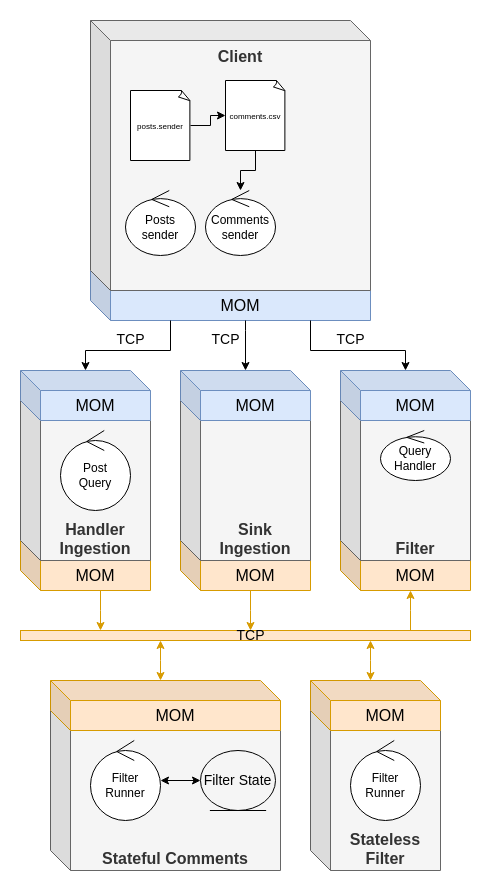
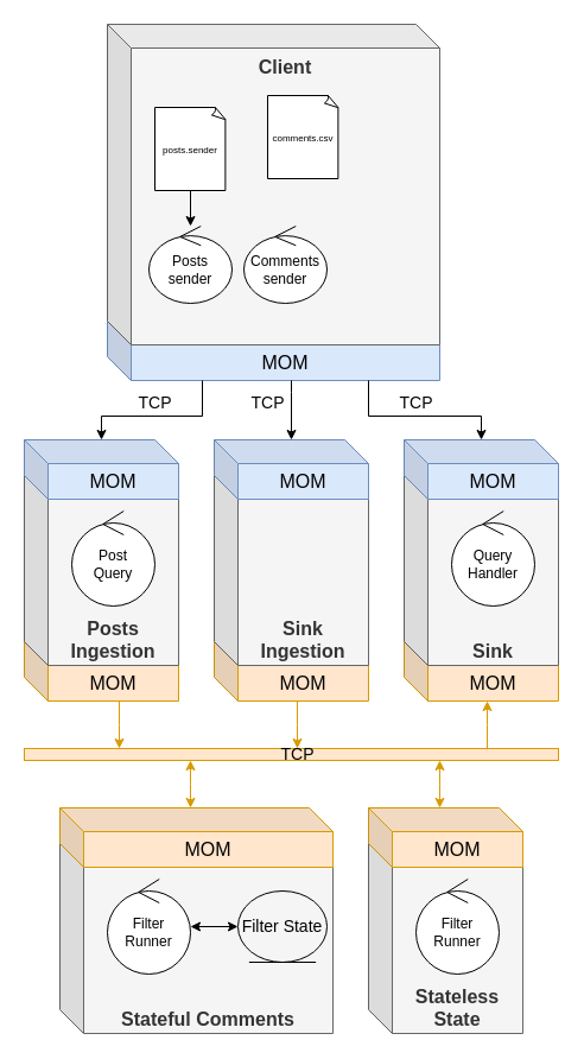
- <mxCell id="13" style="edgeStyle=orthogonalEdgeStyle;rounded=0;orthogonalLoop=1;jettySize=auto;html=1;fontSize=14;" edge="1" parent="1" source="14" target="12"><mxGeometry relative="1" as="geometry" /></mxCell>
+ <mxCell id="13" style="edgeStyle=orthogonalEdgeStyle;rounded=0;orthogonalLoop=1;jettySize=auto;html=1;fontSize=14;" edge="1" parent="1" source="14" target="16"><mxGeometry relative="1" as="geometry" /></mxCell>
- <mxCell id="11" style="edgeStyle=orthogonalEdgeStyle;rounded=0;orthogonalLoop=1;jettySize=auto;html=1;fontSize=14;" edge="1" parent="1" source="12" target="15"><mxGeometry relative="1" as="geometry" /></mxCell>
- <mxCell id="26" value="&lt;span style=&quot;font-size: 12px;&quot;&gt;Query&lt;br&gt;Handler&lt;br&gt;&lt;/span&gt;" style="ellipse;shape=umlControl;whiteSpace=wrap;html=1;fontSize=8;" vertex="1" parent="1"><mxGeometry x="380" y="430" width="70" height="50" as="geometry" /></mxCell>
+ <mxCell id="26" value="&lt;span style=&quot;font-size: 12px;&quot;&gt;Query&lt;br&gt;Handler&lt;br&gt;&lt;/span&gt;" style="ellipse;shape=umlControl;whiteSpace=wrap;html=1;fontSize=8;" vertex="1" parent="1"><mxGeometry x="380" y="430" width="70" height="80" as="geometry" /></mxCell>
- <mxCell id="8" value="&lt;font style=&quot;font-size: 16px;&quot;&gt;&lt;b&gt;Handler Ingestion&lt;/b&gt;&lt;/font&gt;" style="shape=cube;whiteSpace=wrap;html=1;boundedLbl=1;backgroundOutline=1;darkOpacity=0.05;darkOpacity2=0.1;verticalAlign=bottom;fillColor=#f5f5f5;fontColor=#333333;strokeColor=#666666;" vertex="1" parent="1"><mxGeometry x="20" y="400" width="130" height="160" as="geometry" /></mxCell>
+ <mxCell id="8" value="&lt;font style=&quot;font-size: 16px;&quot;&gt;&lt;b&gt;Posts Ingestion&lt;/b&gt;&lt;/font&gt;" style="shape=cube;whiteSpace=wrap;html=1;boundedLbl=1;backgroundOutline=1;darkOpacity=0.05;darkOpacity2=0.1;verticalAlign=bottom;fillColor=#f5f5f5;fontColor=#333333;strokeColor=#666666;" vertex="1" parent="1"><mxGeometry x="20" y="400" width="130" height="160" as="geometry" /></mxCell>
- <mxCell id="23" value="&lt;font style=&quot;font-size: 16px;&quot;&gt;&lt;b&gt;Filter&lt;br&gt;&lt;/b&gt;&lt;/font&gt;" style="shape=cube;whiteSpace=wrap;html=1;boundedLbl=1;backgroundOutline=1;darkOpacity=0.05;darkOpacity2=0.1;verticalAlign=bottom;fillColor=#f5f5f5;fontColor=#333333;strokeColor=#666666;" vertex="1" parent="1"><mxGeometry x="340" y="400" width="130" height="160" as="geometry" /></mxCell>
+ <mxCell id="23" value="&lt;font style=&quot;font-size: 16px;&quot;&gt;&lt;b&gt;Sink&lt;br&gt;&lt;/b&gt;&lt;/font&gt;" style="shape=cube;whiteSpace=wrap;html=1;boundedLbl=1;backgroundOutline=1;darkOpacity=0.05;darkOpacity2=0.1;verticalAlign=bottom;fillColor=#f5f5f5;fontColor=#333333;strokeColor=#666666;" vertex="1" parent="1"><mxGeometry x="340" y="400" width="130" height="160" as="geometry" /></mxCell>
- <mxCell id="36" value="&lt;font style=&quot;font-size: 16px;&quot;&gt;Stateless Filter&lt;br&gt;&lt;/font&gt;" style="shape=cube;whiteSpace=wrap;html=1;boundedLbl=1;backgroundOutline=1;darkOpacity=0.05;darkOpacity2=0.1;verticalAlign=bottom;fillColor=#f5f5f5;fontColor=#333333;strokeColor=#666666;fontStyle=1" vertex="1" parent="1"><mxGeometry x="310" y="710" width="130" height="160" as="geometry" /></mxCell>
+ <mxCell id="36" value="&lt;font style=&quot;font-size: 16px;&quot;&gt;Stateless State&lt;br&gt;&lt;/font&gt;" style="shape=cube;whiteSpace=wrap;html=1;boundedLbl=1;backgroundOutline=1;darkOpacity=0.05;darkOpacity2=0.1;verticalAlign=bottom;fillColor=#f5f5f5;fontColor=#333333;strokeColor=#666666;fontStyle=1" vertex="1" parent="1"><mxGeometry x="310" y="710" width="130" height="160" as="geometry" /></mxCell>
